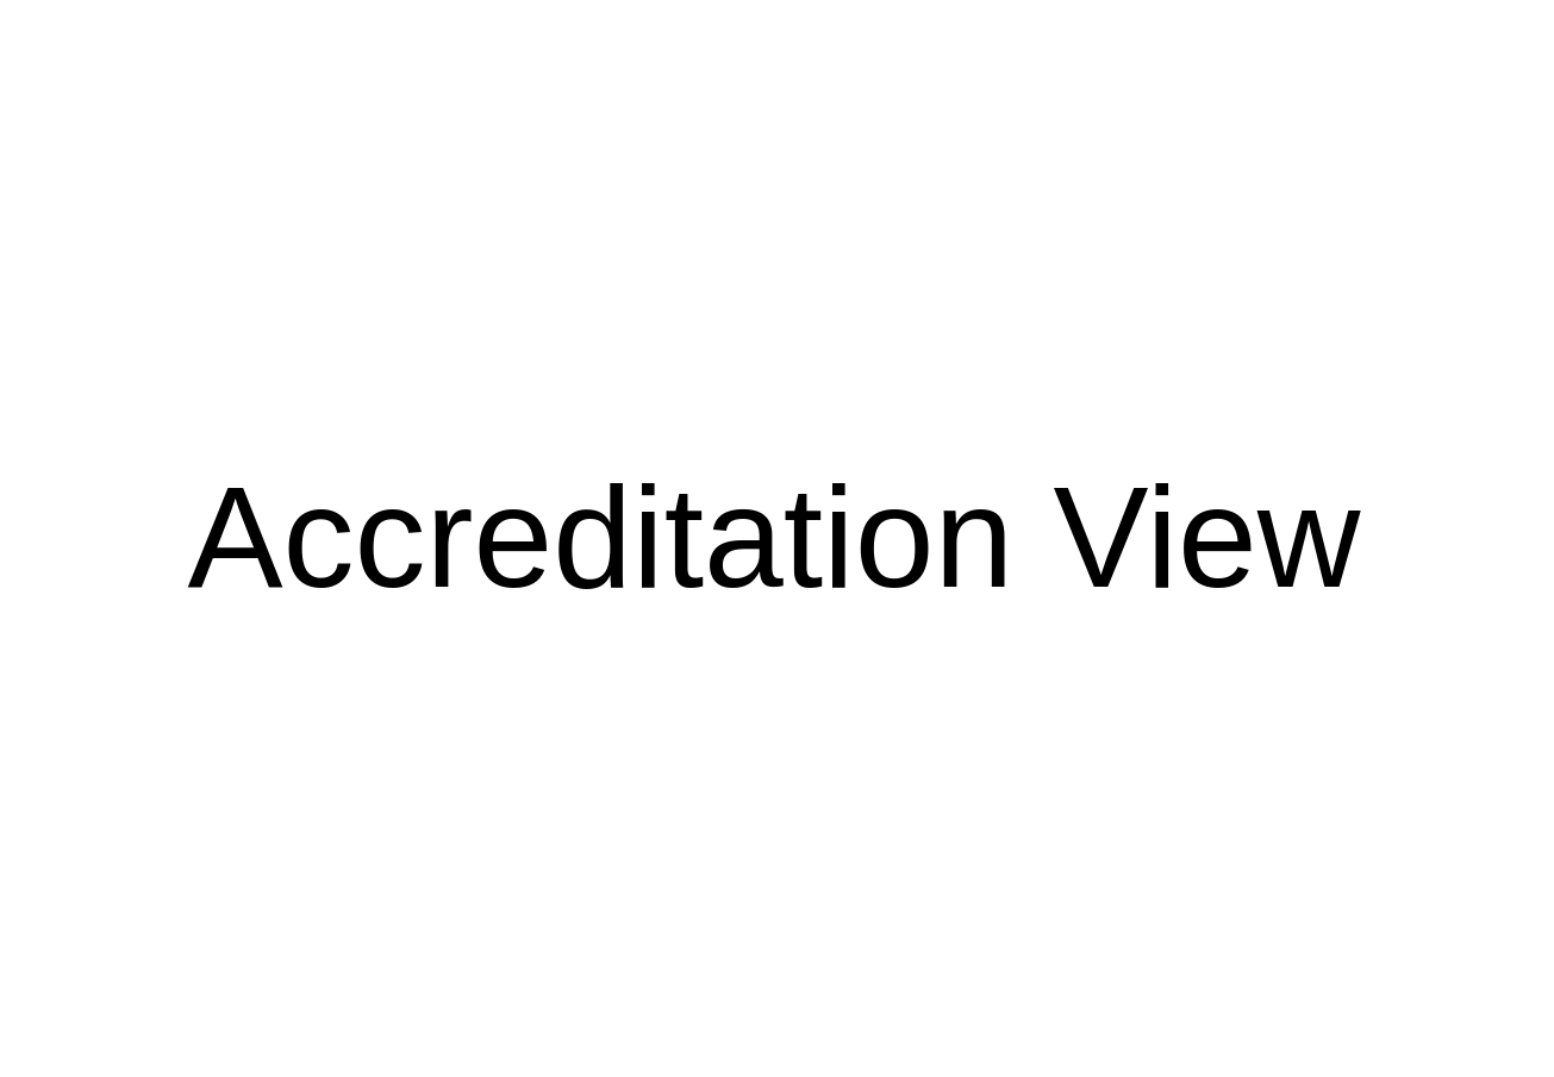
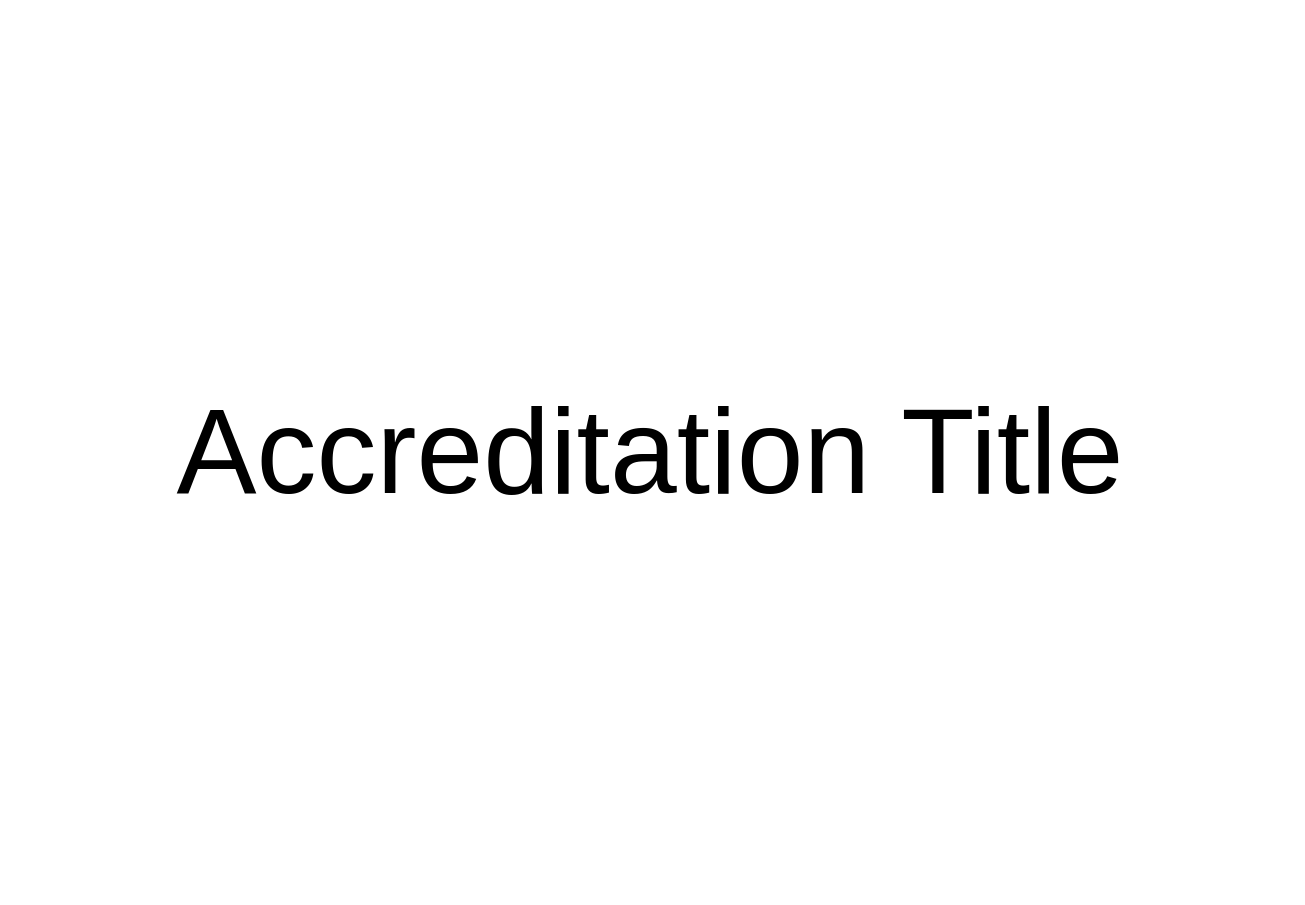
- <mxCell id="3" value="Accreditation View" style="text;html=1;strokeColor=none;fillColor=none;align=center;verticalAlign=middle;whiteSpace=wrap;rounded=0;fontSize=48;opacity=30;" vertex="1" parent="2"><mxGeometry x="20" y="20" width="480" height="320" as="geometry" /></mxCell>
+ <mxCell id="3" value="Accreditation Title" style="text;html=1;strokeColor=none;fillColor=none;align=center;verticalAlign=middle;whiteSpace=wrap;rounded=0;fontSize=48;opacity=30;" vertex="1" parent="2"><mxGeometry x="20" y="20" width="480" height="320" as="geometry" /></mxCell>
